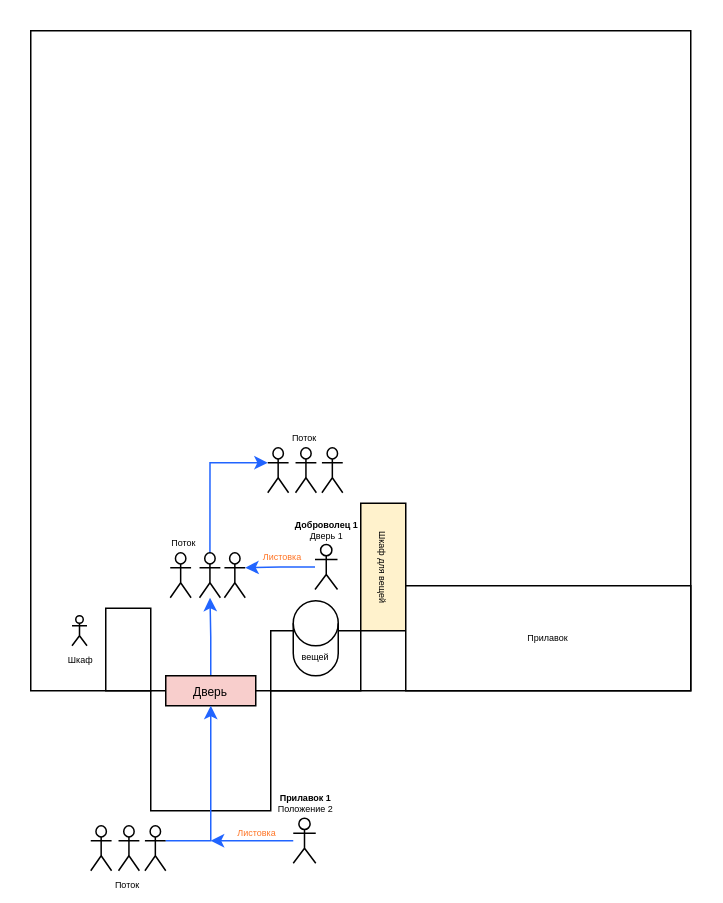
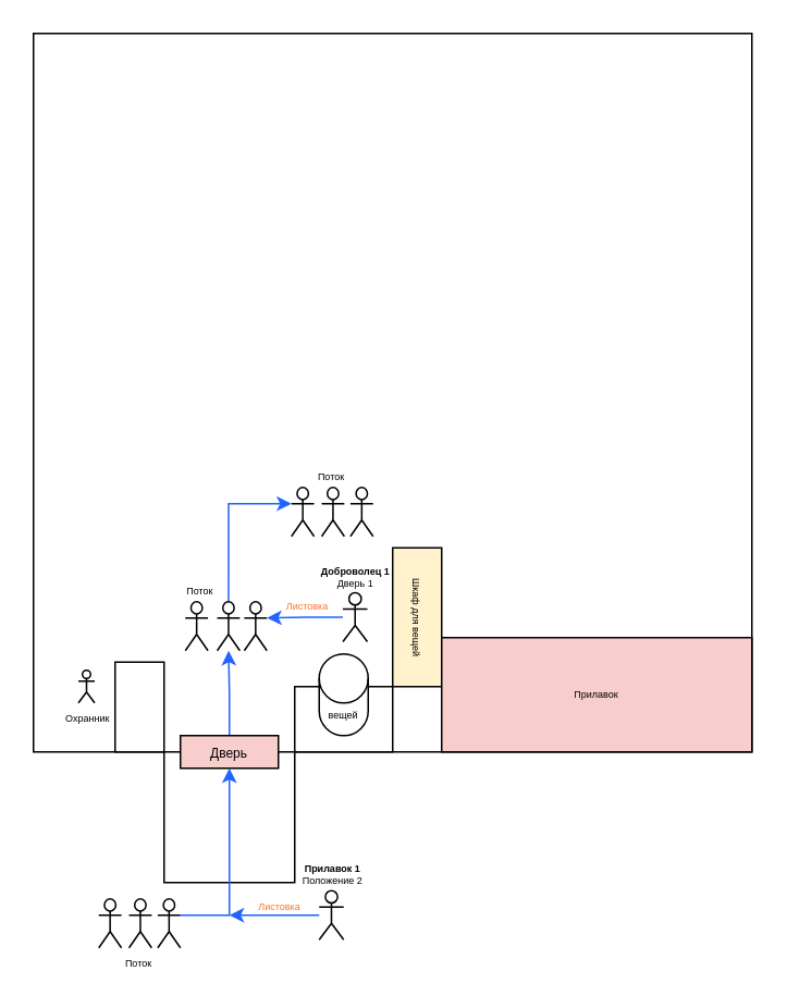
- <mxCell id="9" value="Прилавок" style="rounded=0;whiteSpace=wrap;html=1;fontSize=6;" vertex="1" parent="1"><mxGeometry x="270" y="390" width="190" height="70" as="geometry" /></mxCell>
+ <mxCell id="9" value="Прилавок" style="rounded=0;whiteSpace=wrap;html=1;fontSize=6;fillColor=#f8cecc;" vertex="1" parent="1"><mxGeometry x="270" y="390" width="190" height="70" as="geometry" /></mxCell>
- <mxCell id="11" value="Шкаф" style="shape=umlActor;verticalLabelPosition=bottom;verticalAlign=top;html=1;outlineConnect=0;fontSize=6;" vertex="1" parent="1"><mxGeometry x="47.5" y="410" width="10" height="20" as="geometry" /></mxCell>
+ <mxCell id="11" value="Охранник" style="shape=umlActor;verticalLabelPosition=bottom;verticalAlign=top;html=1;outlineConnect=0;fontSize=6;" vertex="1" parent="1"><mxGeometry x="47.5" y="410" width="10" height="20" as="geometry" /></mxCell>
